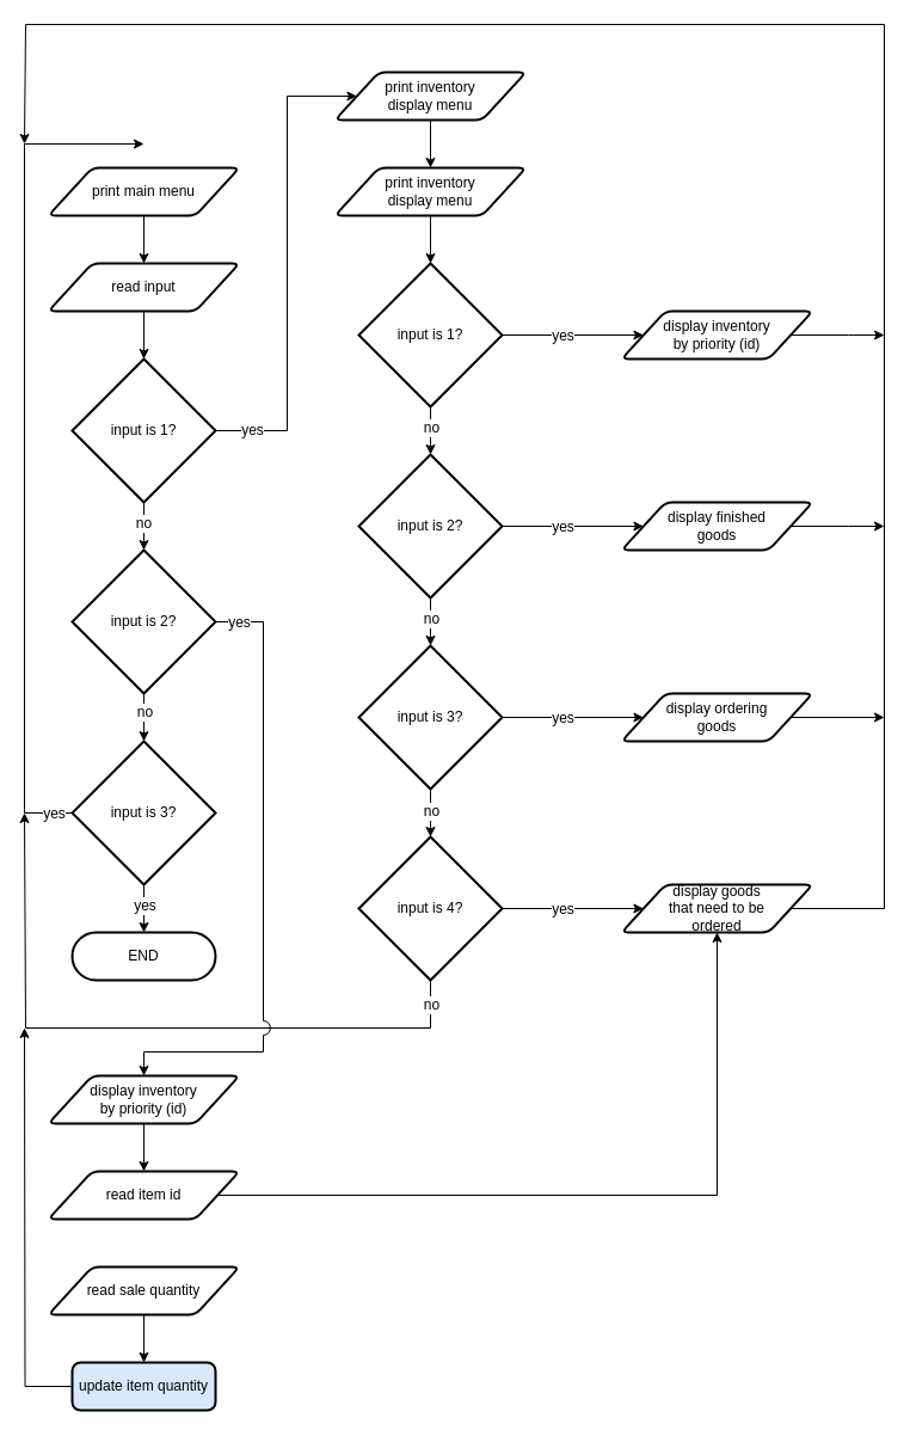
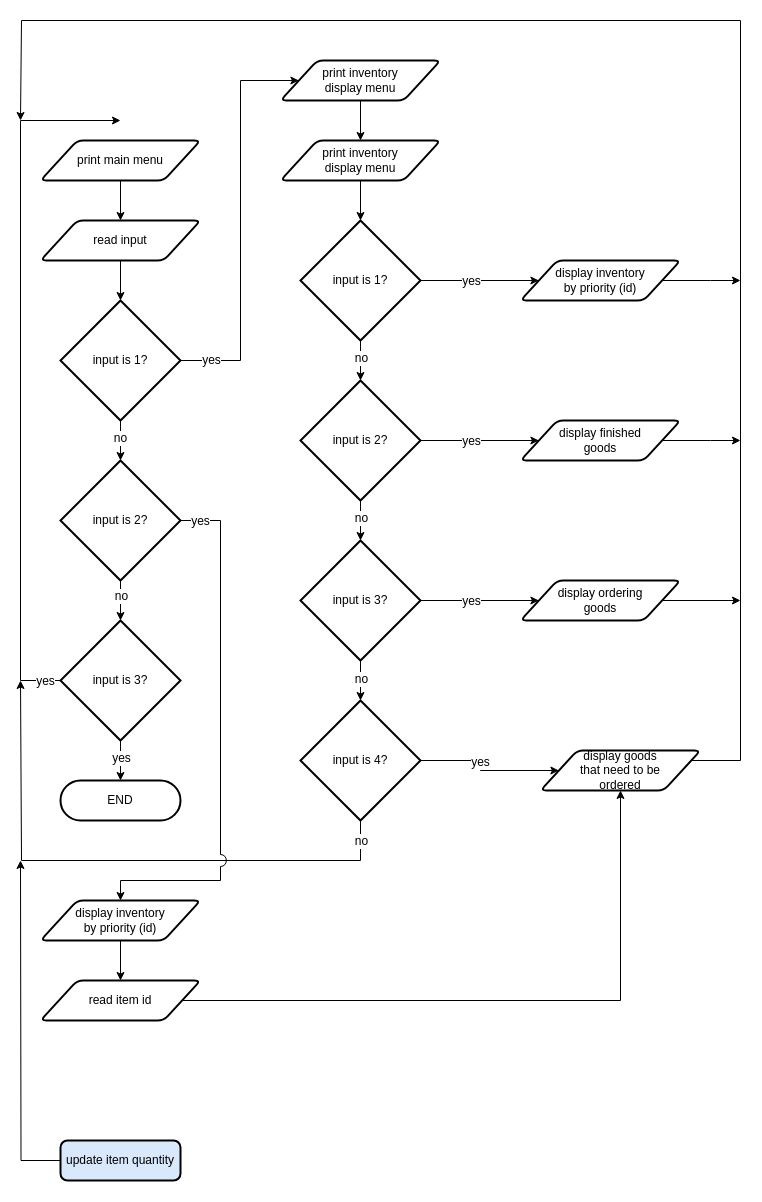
- <mxCell id="51" value="display goods &lt;br&gt;that need to be&lt;br&gt;ordered" style="shape=parallelogram;html=1;strokeWidth=2;perimeter=parallelogramPerimeter;whiteSpace=wrap;rounded=1;arcSize=12;size=0.23;" vertex="1" parent="1"><mxGeometry x="520" y="740" width="160" height="40" as="geometry" /></mxCell>
+ <mxCell id="51" value="display goods &lt;br&gt;that need to be&lt;br&gt;ordered" style="shape=parallelogram;html=1;strokeWidth=2;perimeter=parallelogramPerimeter;whiteSpace=wrap;rounded=1;arcSize=12;size=0.23;" vertex="1" parent="1"><mxGeometry x="540" y="750" width="160" height="40" as="geometry" /></mxCell>
- <mxCell id="59" value="read sale quantity" style="shape=parallelogram;html=1;strokeWidth=2;perimeter=parallelogramPerimeter;whiteSpace=wrap;rounded=1;arcSize=12;size=0.23;" vertex="1" parent="1"><mxGeometry x="40" y="1060" width="160" height="40" as="geometry" /></mxCell>
- <mxCell id="58" value="" style="edgeStyle=orthogonalEdgeStyle;rounded=0;orthogonalLoop=1;jettySize=auto;html=1;" edge="1" parent="1" source="59" target="61"><mxGeometry relative="1" as="geometry" /></mxCell>
